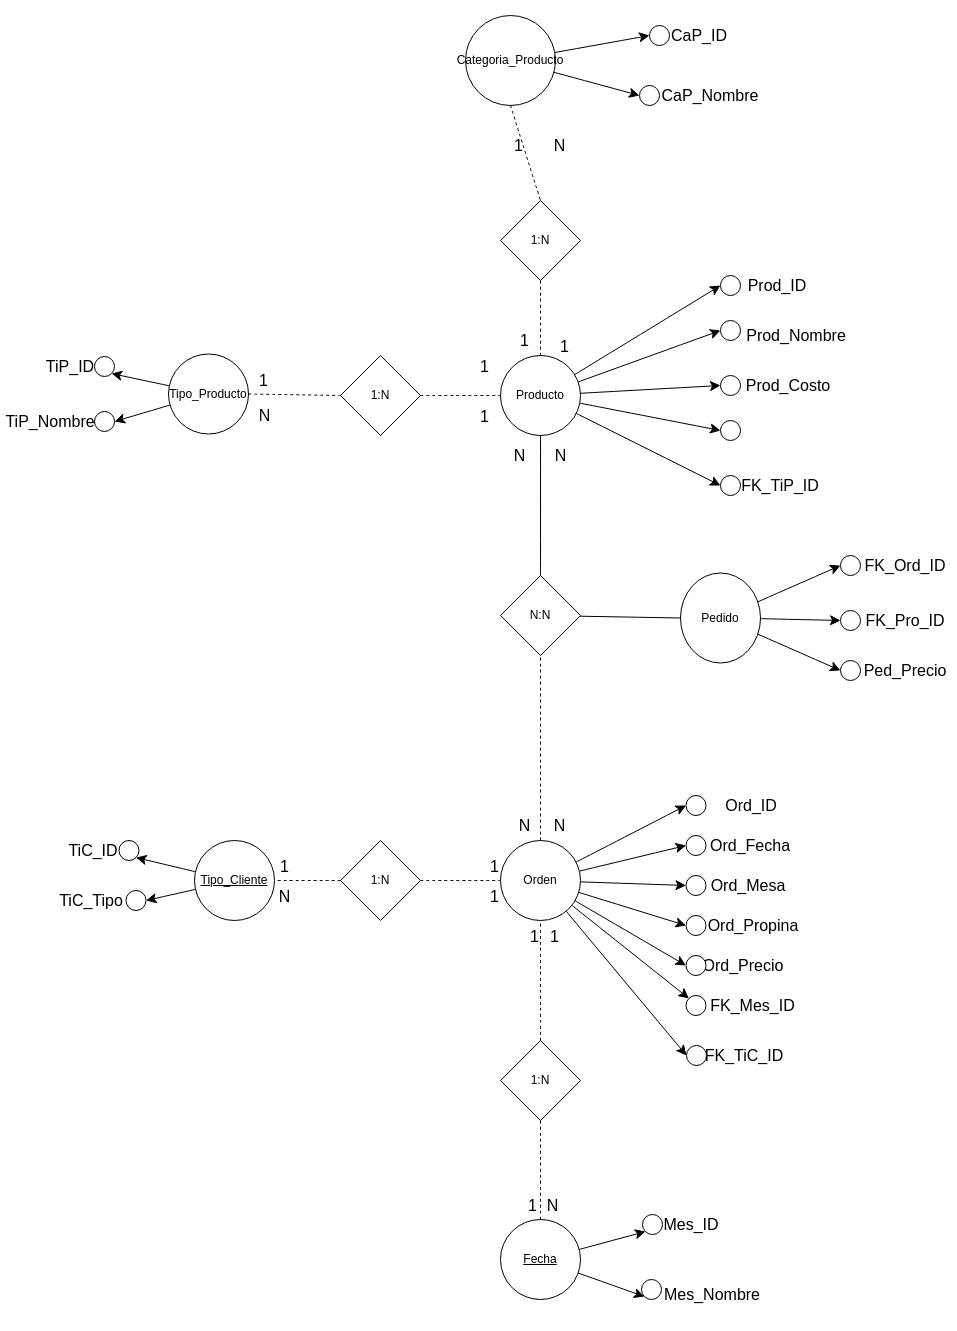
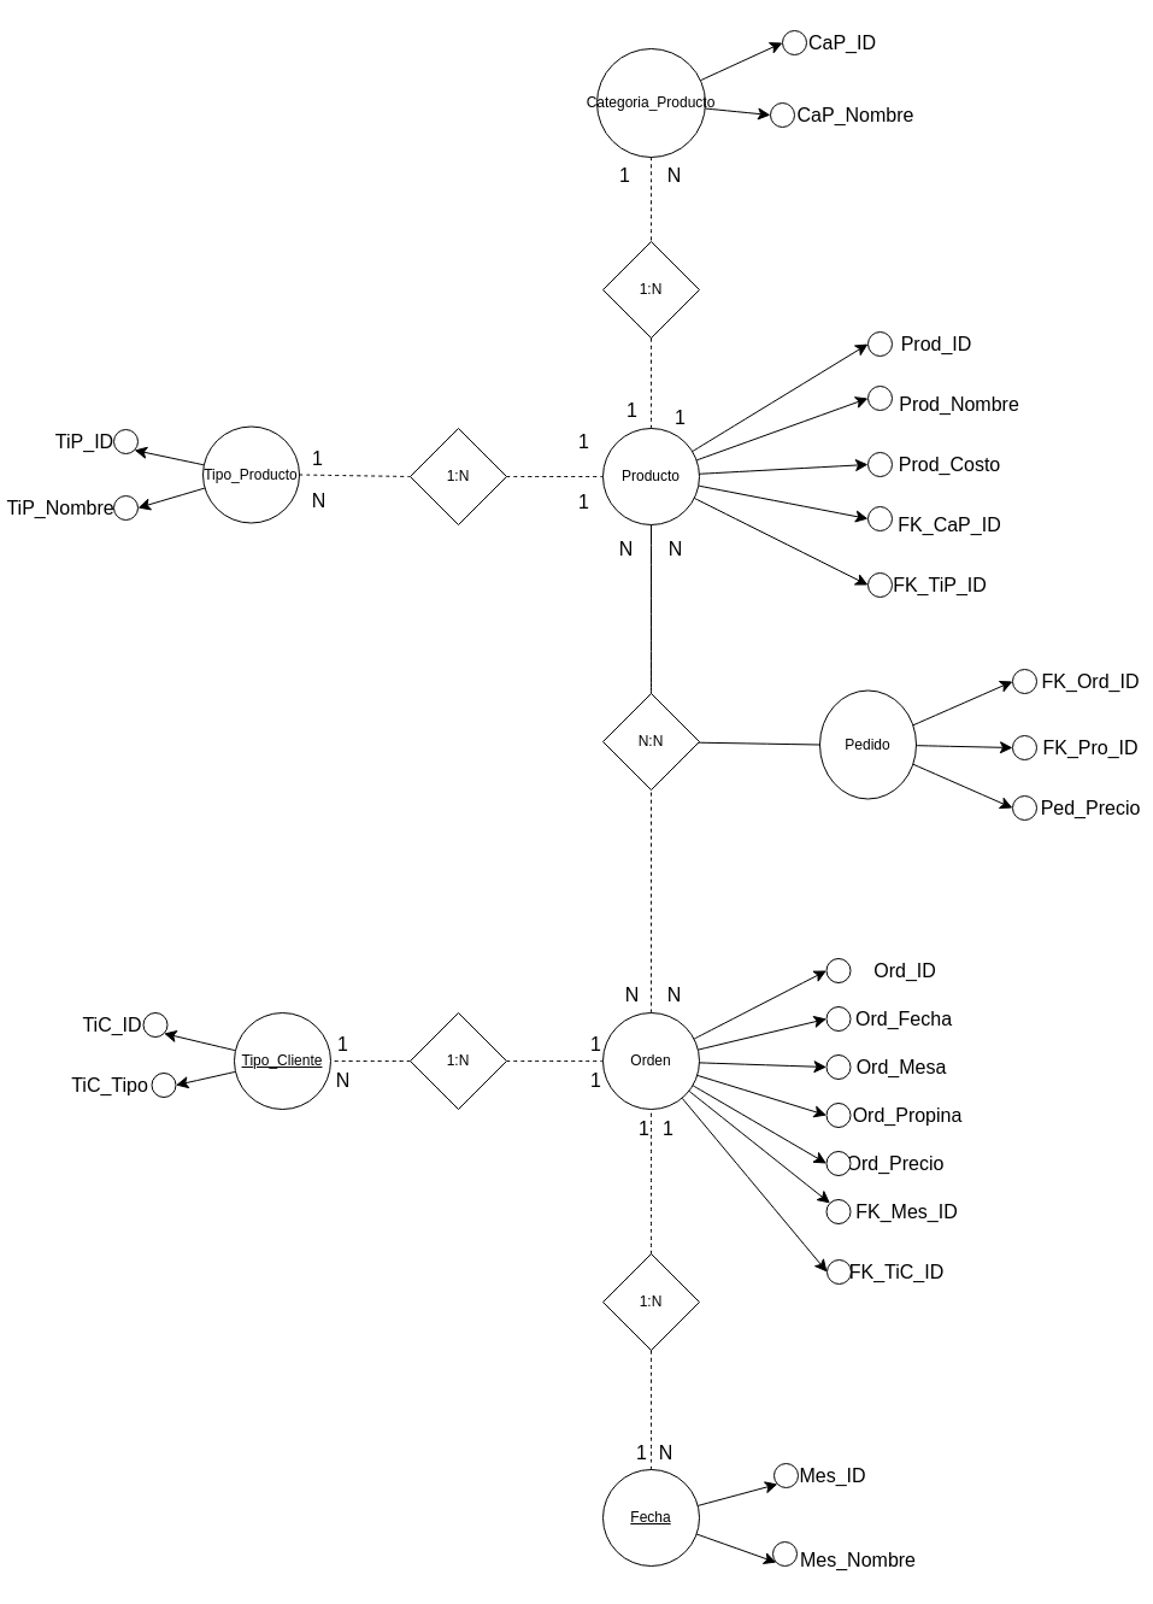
- <mxCell id="51" value="Categoria_Producto" style="ellipse;whiteSpace=wrap;html=1;aspect=fixed;" parent="1" vertex="1"><mxGeometry x="465" y="15" width="90" height="90" as="geometry" /></mxCell>
+ <mxCell id="51" value="Categoria_Producto" style="ellipse;whiteSpace=wrap;html=1;aspect=fixed;" parent="1" vertex="1"><mxGeometry x="495" y="40" width="90" height="90" as="geometry" /></mxCell>
+ <mxCell id="43" value="FK_CaP_ID" style="text;html=1;align=center;verticalAlign=middle;whiteSpace=wrap;rounded=0;fontSize=16;" parent="1" vertex="1"><mxGeometry x="758" y="420" width="60" height="30" as="geometry" /></mxCell>
